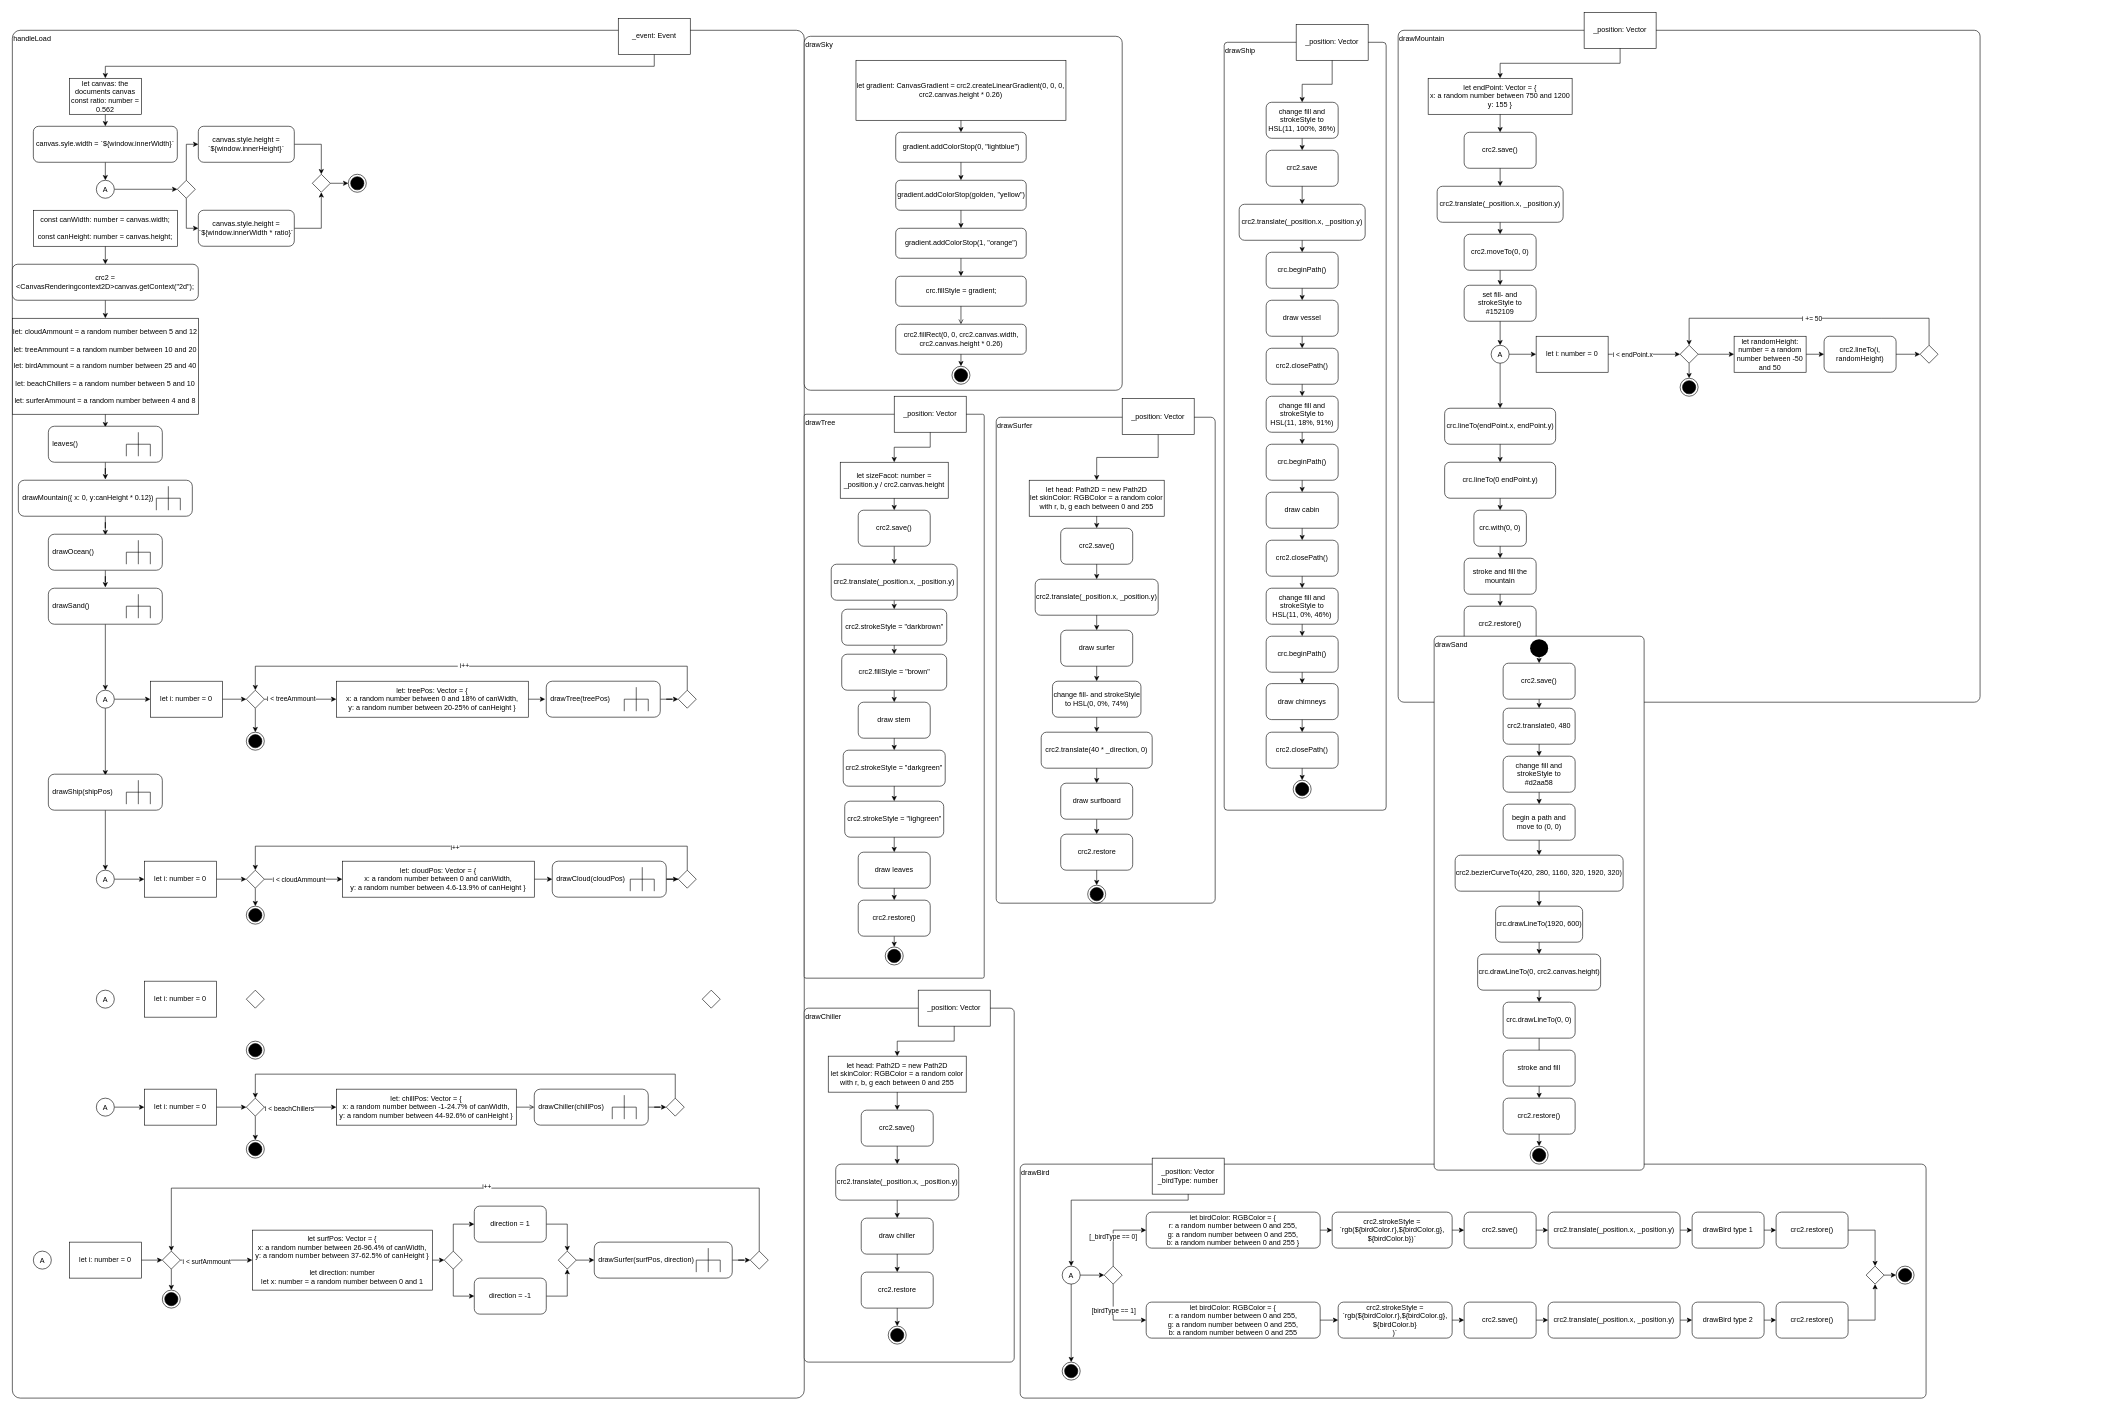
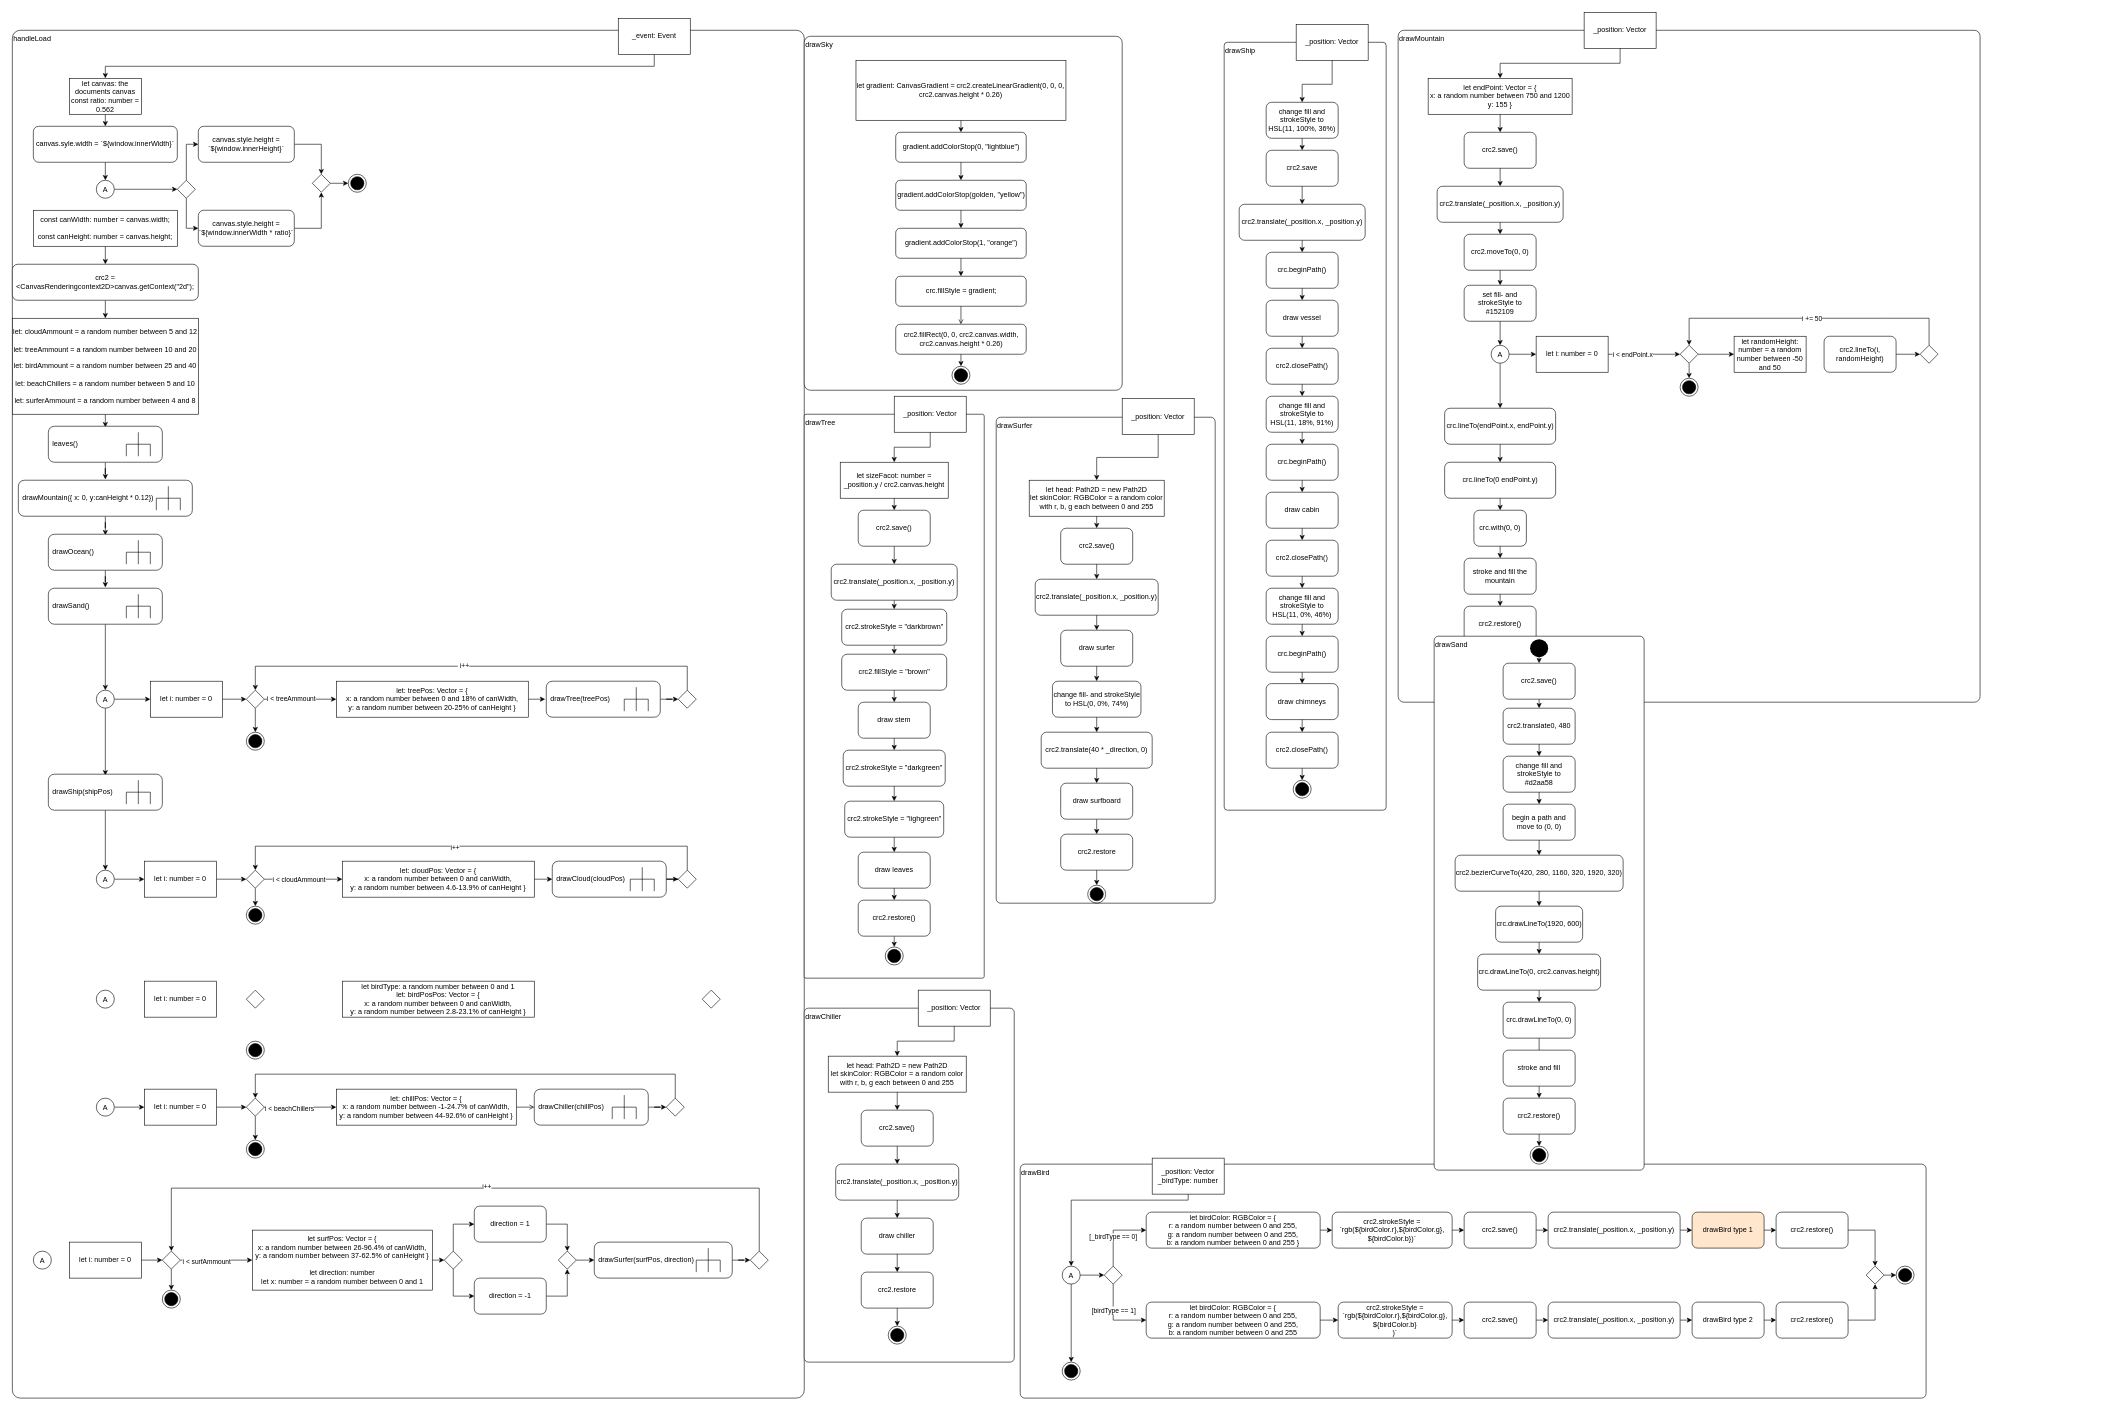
- <mxCell id="189" style="edgeStyle=orthogonalEdgeStyle;rounded=0;orthogonalLoop=1;jettySize=auto;html=1;exitX=1;exitY=0.5;exitDx=0;exitDy=0;entryX=0;entryY=0.5;entryDx=0;entryDy=0;" edge="1" parent="167" source="190" target="188"><mxGeometry relative="1" as="geometry" /></mxCell>
+ <mxCell id="43" value="let birdType: a random number between 0 and 1&lt;br&gt;let: birdPosPos: Vector = {&lt;br&gt;x: a random number between 0 and canWidth,&lt;br&gt;y: a random number between 2.8-23.1% of canHeight }" style="rounded=0;whiteSpace=wrap;html=1;" vertex="1" parent="1"><mxGeometry x="570" y="1635" width="320" height="60" as="geometry" /></mxCell>
- <mxCell id="114" value="drawBird type 1" style="rounded=1;whiteSpace=wrap;html=1;" vertex="1" parent="102"><mxGeometry x="1120" y="90" width="120" height="60" as="geometry" /></mxCell>
+ <mxCell id="114" value="drawBird type 1" style="rounded=1;whiteSpace=wrap;html=1;fillColor=#ffe6cc;" vertex="1" parent="102"><mxGeometry x="1120" y="90" width="120" height="60" as="geometry" /></mxCell>
